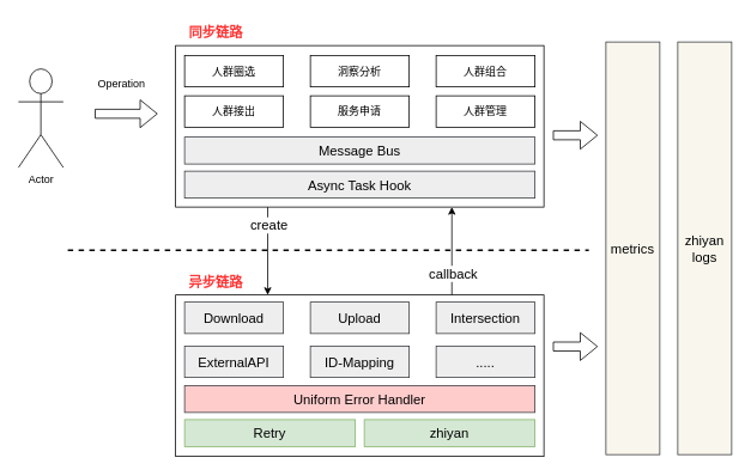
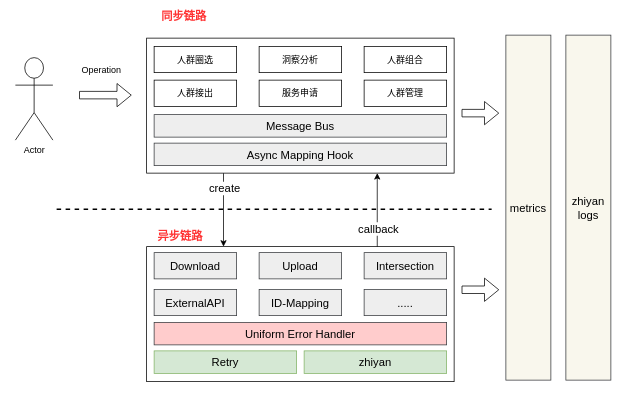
- <mxCell id="26" value="&lt;b&gt;&lt;font style=&quot;font-size: 15px&quot; color=&quot;#ff3333&quot;&gt;同步链路&lt;/font&gt;&lt;/b&gt;" style="text;html=1;strokeColor=none;fillColor=none;align=center;verticalAlign=middle;whiteSpace=wrap;rounded=0;" vertex="1" parent="1"><mxGeometry x="195" y="20" width="90" height="30" as="geometry" /></mxCell>
+ <mxCell id="26" value="&lt;b&gt;&lt;font style=&quot;font-size: 15px&quot; color=&quot;#ff3333&quot;&gt;同步链路&lt;/font&gt;&lt;/b&gt;" style="text;html=1;strokeColor=none;fillColor=none;align=center;verticalAlign=middle;whiteSpace=wrap;rounded=0;" vertex="1" parent="1"><mxGeometry x="200" y="5" width="90" height="30" as="geometry" /></mxCell>
- <mxCell id="27" value="Async Task Hook" style="rounded=0;whiteSpace=wrap;html=1;fontSize=15;fillColor=#eeeeee;strokeColor=#36393d;" vertex="1" parent="1"><mxGeometry x="205" y="190" width="390" height="30" as="geometry" /></mxCell>
+ <mxCell id="27" value="Async Mapping Hook" style="rounded=0;whiteSpace=wrap;html=1;fontSize=15;fillColor=#eeeeee;strokeColor=#36393d;" vertex="1" parent="1"><mxGeometry x="205" y="190" width="390" height="30" as="geometry" /></mxCell>
